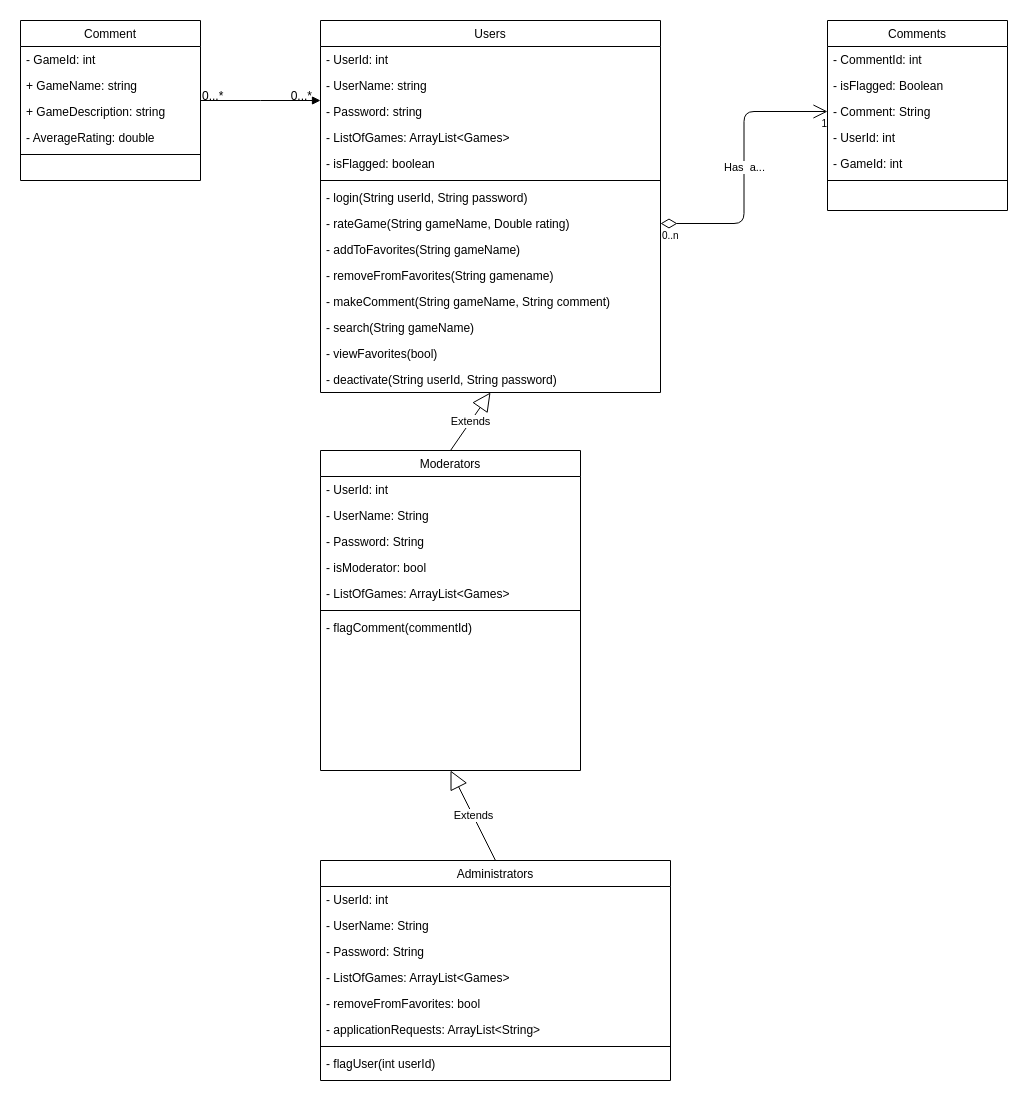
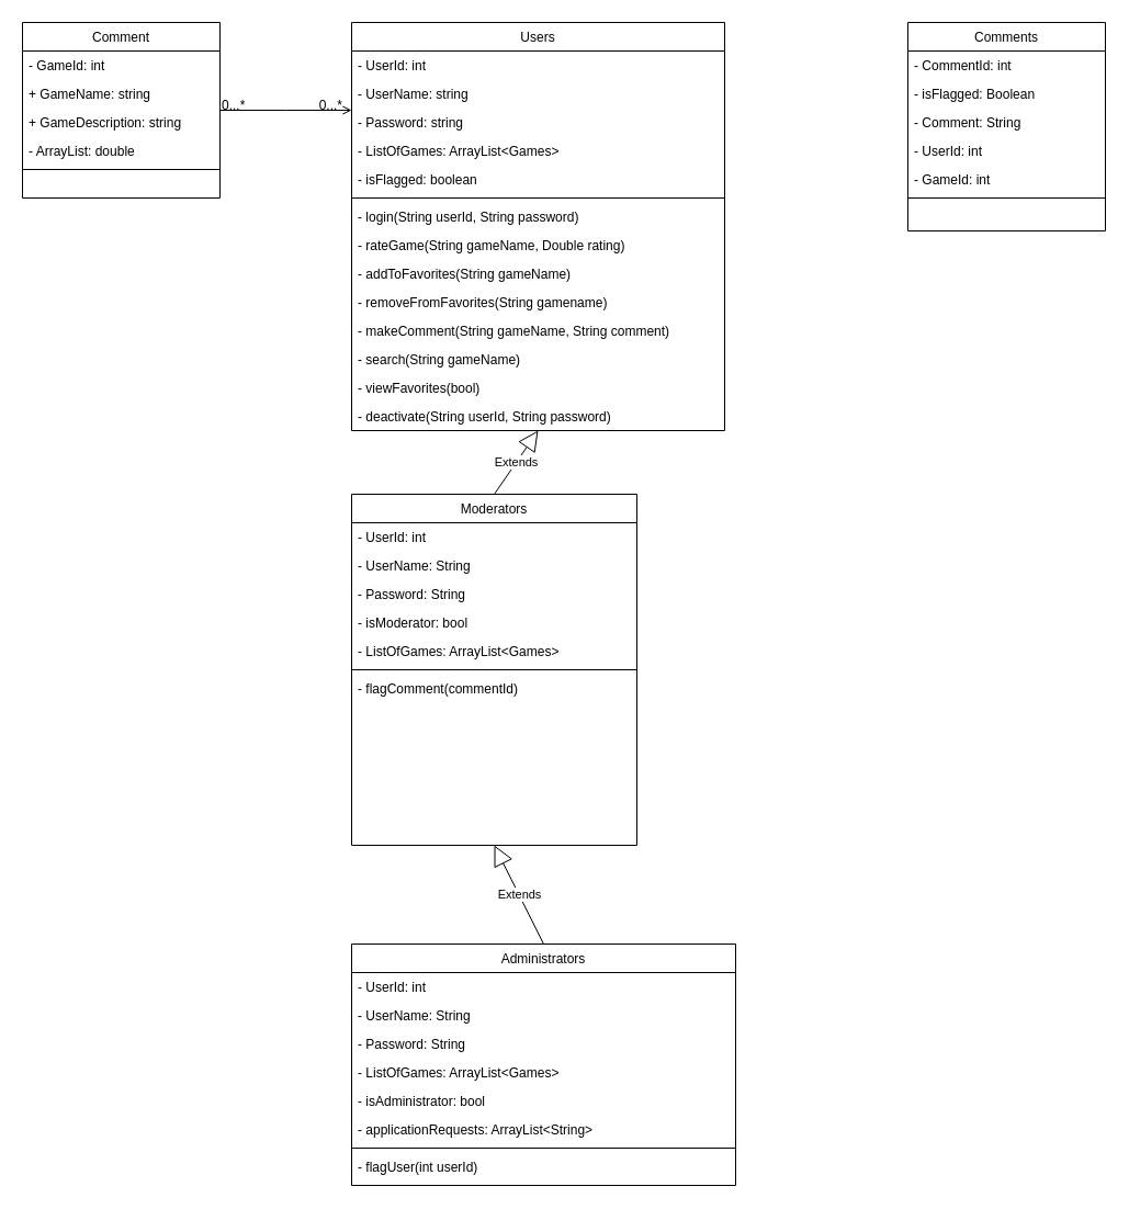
- <mxCell id="2" value="" style="endArrow=block;shadow=0;strokeWidth=1;strokeColor=#000000;rounded=0;endFill=1;edgeStyle=elbowEdgeStyle;elbow=vertical;" parent="1" source="8" target="14" edge="1"><mxGeometry x="0.5" y="41" relative="1" as="geometry"><mxPoint x="380" y="92" as="sourcePoint" /><mxPoint x="540" y="92" as="targetPoint" /><mxPoint x="-40" y="32" as="offset" /></mxGeometry></mxCell>
+ <mxCell id="2" value="" style="endArrow=open;shadow=0;strokeWidth=1;strokeColor=#000000;rounded=0;endFill=1;edgeStyle=elbowEdgeStyle;elbow=vertical;" parent="1" source="8" target="14" edge="1"><mxGeometry x="0.5" y="41" relative="1" as="geometry"><mxPoint x="380" y="92" as="sourcePoint" /><mxPoint x="540" y="92" as="targetPoint" /><mxPoint x="-40" y="32" as="offset" /></mxGeometry></mxCell>
- <mxCell id="12" value="- AverageRating: double" style="text;align=left;verticalAlign=top;spacingLeft=4;spacingRight=4;overflow=hidden;rotatable=0;points=[[0,0.5],[1,0.5]];portConstraint=eastwest;" parent="8" vertex="1"><mxGeometry y="104" width="180" height="26" as="geometry" /></mxCell>
+ <mxCell id="12" value="- ArrayList: double" style="text;align=left;verticalAlign=top;spacingLeft=4;spacingRight=4;overflow=hidden;rotatable=0;points=[[0,0.5],[1,0.5]];portConstraint=eastwest;" parent="8" vertex="1"><mxGeometry y="104" width="180" height="26" as="geometry" /></mxCell>
- <mxCell id="5" value="Has&amp;nbsp; a..." style="endArrow=open;html=1;endSize=12;startArrow=diamondThin;startSize=14;startFill=0;edgeStyle=orthogonalEdgeStyle;exitX=1;exitY=0.5;exitDx=0;exitDy=0;entryX=0;entryY=0.5;entryDx=0;entryDy=0;" parent="1" source="22" target="32" edge="1"><mxGeometry relative="1" as="geometry"><mxPoint x="650" y="140" as="sourcePoint" /><mxPoint x="810" y="140" as="targetPoint" /></mxGeometry></mxCell>
- <mxCell id="6" value="0..n" style="resizable=0;html=1;align=left;verticalAlign=top;labelBackgroundColor=#ffffff;fontSize=10;" parent="5" connectable="0" vertex="1"><mxGeometry x="-1" relative="1" as="geometry" /></mxCell>
- <mxCell id="7" value="1" style="resizable=0;html=1;align=right;verticalAlign=top;labelBackgroundColor=#ffffff;fontSize=10;" parent="5" connectable="0" vertex="1"><mxGeometry x="1" relative="1" as="geometry" /></mxCell>
- <mxCell id="51" value="- removeFromFavorites: bool" style="text;align=left;verticalAlign=top;spacingLeft=4;spacingRight=4;overflow=hidden;rotatable=0;points=[[0,0.5],[1,0.5]];portConstraint=eastwest;" parent="46" vertex="1"><mxGeometry y="130" width="350" height="26" as="geometry" /></mxCell>
+ <mxCell id="51" value="- isAdministrator: bool" style="text;align=left;verticalAlign=top;spacingLeft=4;spacingRight=4;overflow=hidden;rotatable=0;points=[[0,0.5],[1,0.5]];portConstraint=eastwest;" parent="46" vertex="1"><mxGeometry y="130" width="350" height="26" as="geometry" /></mxCell>
